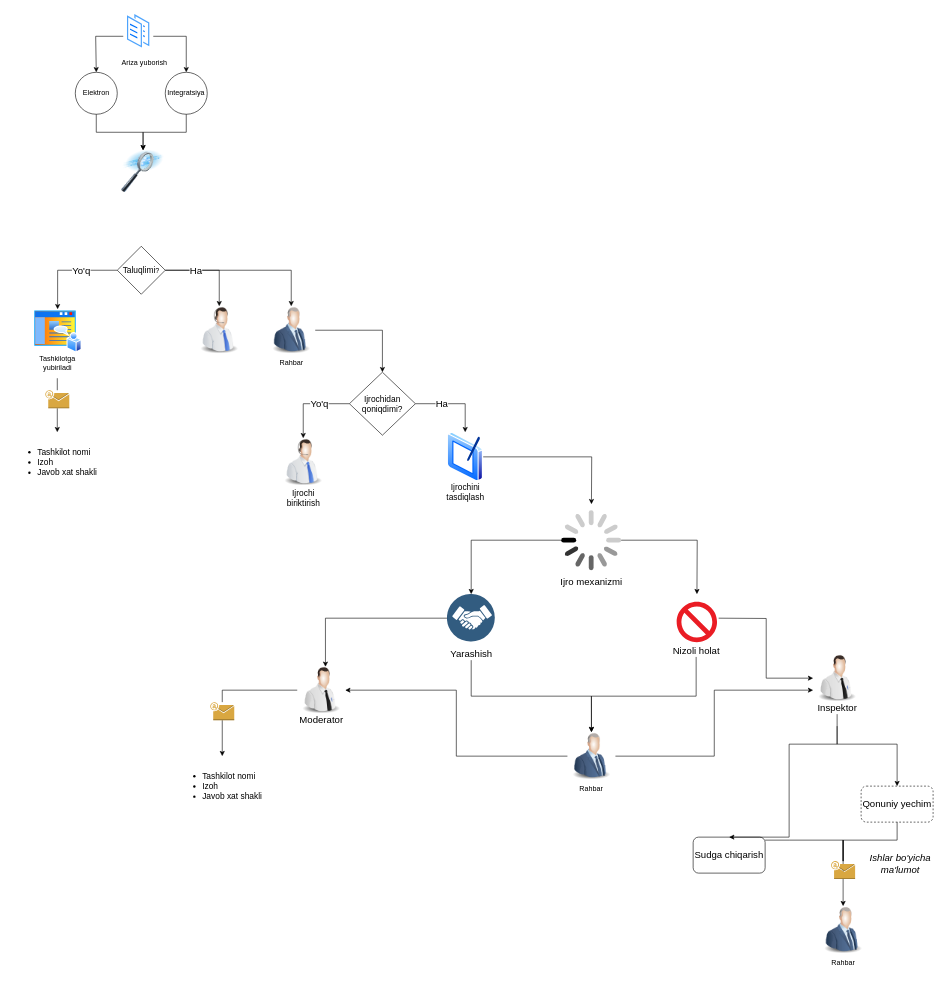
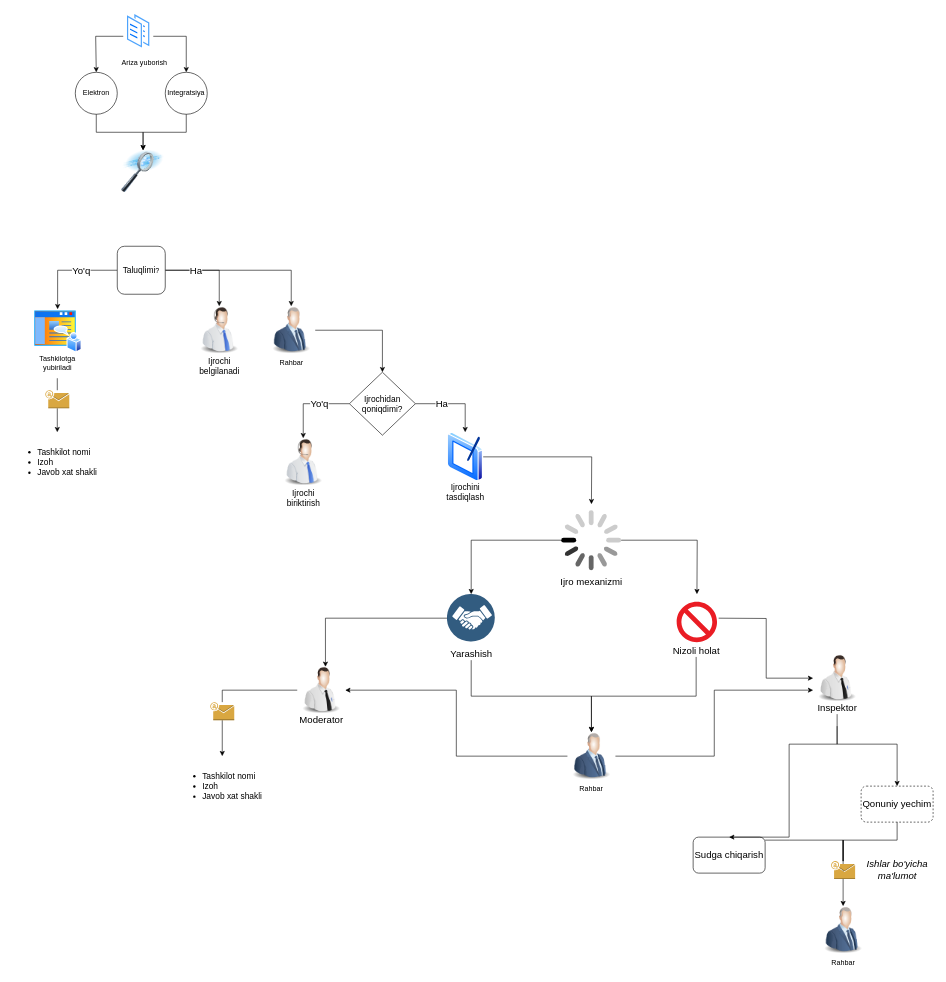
- <mxCell id="19" value="&lt;font style=&quot;font-size: 14px&quot;&gt;Taluqlimi&lt;/font&gt;?" style="rhombus;whiteSpace=wrap;html=1;" vertex="1" parent="1"><mxGeometry x="195" y="410" width="80" height="80" as="geometry" /></mxCell>
+ <mxCell id="19" value="&lt;font style=&quot;font-size: 14px&quot;&gt;Taluqlimi&lt;/font&gt;?" style="whiteSpace=wrap;html=1;rounded=1;" vertex="1" parent="1"><mxGeometry x="195" y="410" width="80" height="80" as="geometry" /></mxCell>
+ <mxCell id="27" value="Ijrochi &lt;br&gt;belgilanadi" style="text;html=1;align=center;verticalAlign=middle;resizable=0;points=[];autosize=1;strokeColor=none;fillColor=none;fontSize=14;" vertex="1" parent="26"><mxGeometry y="80" width="80" height="40" as="geometry" /></mxCell>
- <mxCell id="84" value="&lt;i&gt;Ishlar bo'yicha &lt;br&gt;ma'lumot&lt;/i&gt;" style="text;html=1;align=center;verticalAlign=middle;resizable=0;points=[];autosize=1;strokeColor=none;fillColor=none;fontSize=16;" vertex="1" parent="1"><mxGeometry x="1440" y="1420" width="120" height="40" as="geometry" /></mxCell>
+ <mxCell id="84" value="&lt;i&gt;Ishlar bo'yicha &lt;br&gt;ma'lumot&lt;/i&gt;" style="text;html=1;align=center;verticalAlign=middle;resizable=0;points=[];autosize=1;strokeColor=none;fillColor=none;fontSize=16;" vertex="1" parent="1"><mxGeometry x="1435" y="1430" width="120" height="40" as="geometry" /></mxCell>
